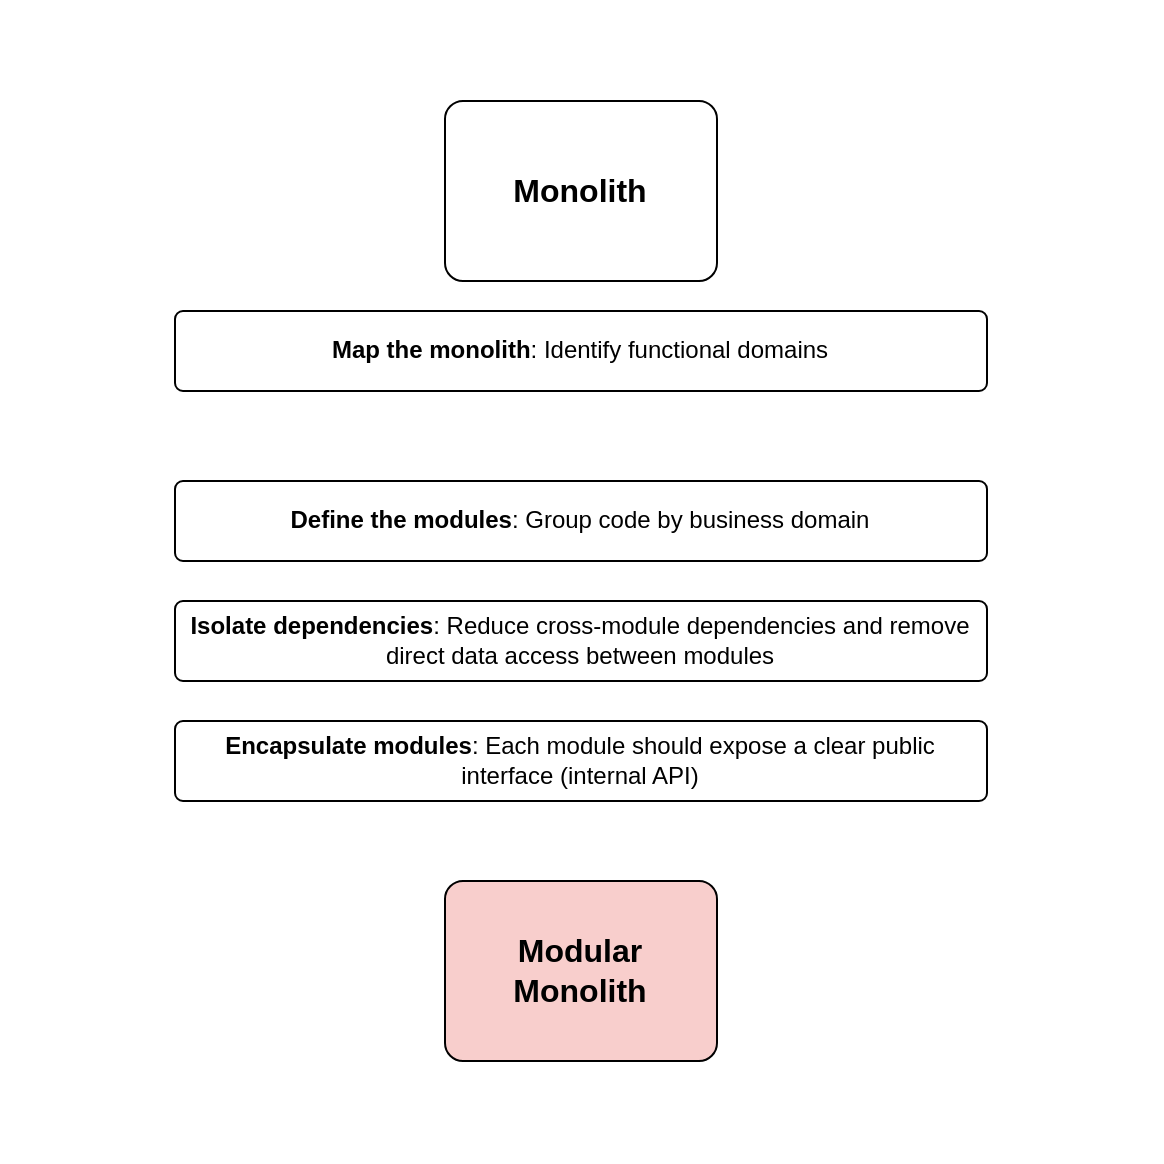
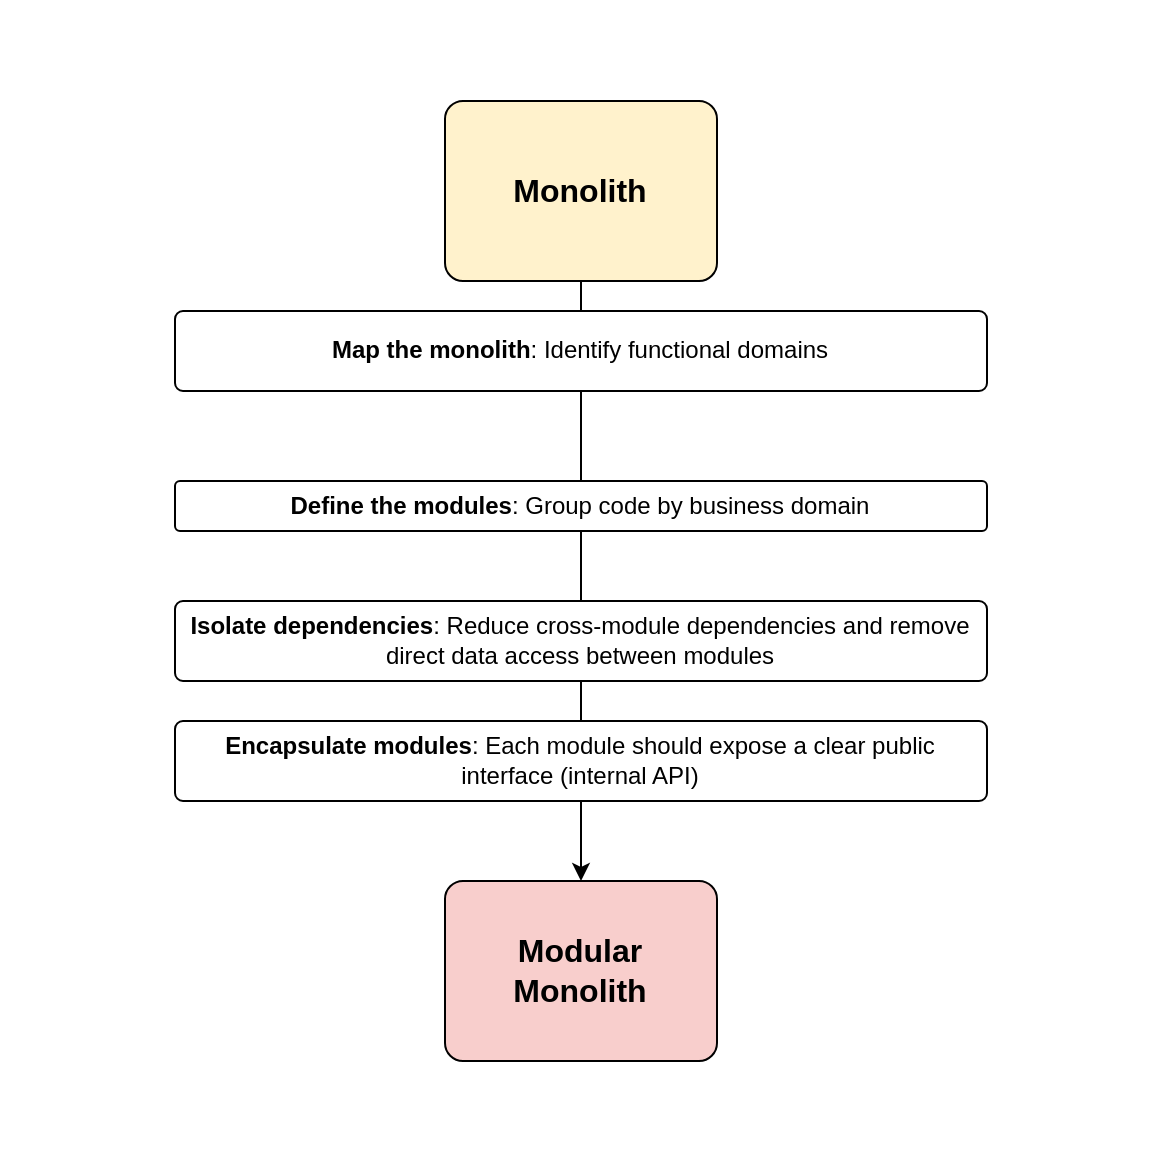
- <mxCell id="9" value="&lt;font style=&quot;font-size: 16px;&quot;&gt;&lt;b&gt;Monolith&lt;/b&gt;&lt;/font&gt;" style="rounded=1;arcSize=10;whiteSpace=wrap;html=1;align=center;" vertex="1" parent="1"><mxGeometry x="222" y="50" width="136" height="90" as="geometry" /></mxCell>
+ <mxCell id="9" value="&lt;font style=&quot;font-size: 16px;&quot;&gt;&lt;b&gt;Monolith&lt;/b&gt;&lt;/font&gt;" style="rounded=1;arcSize=10;whiteSpace=wrap;html=1;align=center;fillColor=#fff2cc;" vertex="1" parent="1"><mxGeometry x="222" y="50" width="136" height="90" as="geometry" /></mxCell>
- <mxCell id="6" value="&lt;strong data-end=&quot;207&quot; data-start=&quot;185&quot;&gt;Define the modules&lt;/strong&gt;: Group code by business domain" style="rounded=1;arcSize=10;whiteSpace=wrap;html=1;align=center;" vertex="1" parent="1"><mxGeometry x="87" y="240" width="406" height="40" as="geometry" /></mxCell>
+ <mxCell id="6" value="&lt;strong data-end=&quot;207&quot; data-start=&quot;185&quot;&gt;Define the modules&lt;/strong&gt;: Group code by business domain" style="rounded=1;arcSize=10;whiteSpace=wrap;html=1;align=center;" vertex="1" parent="1"><mxGeometry x="87" y="240" width="406" height="25" as="geometry" /></mxCell>
+ <mxCell id="3" value="" style="endArrow=classic;html=1;rounded=0;exitX=0.5;exitY=1;exitDx=0;exitDy=0;entryX=0.5;entryY=0;entryDx=0;entryDy=0;" edge="1" parent="1" source="9" target="4"><mxGeometry width="50" height="50" relative="1" as="geometry"><mxPoint x="266" y="380" as="sourcePoint" /><mxPoint x="316" y="330" as="targetPoint" /></mxGeometry></mxCell>
